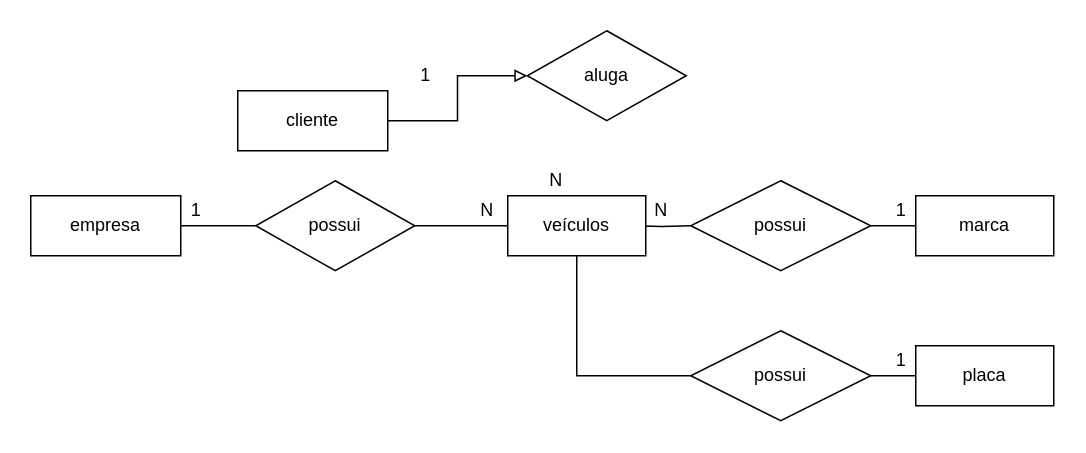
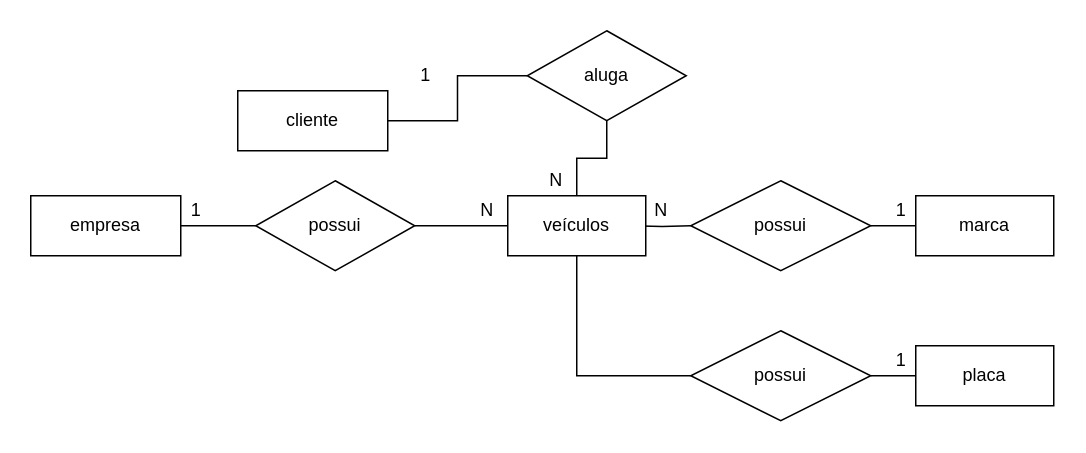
- <mxCell id="20" style="edgeStyle=orthogonalEdgeStyle;rounded=0;orthogonalLoop=1;jettySize=auto;html=1;entryX=0;entryY=0.5;entryDx=0;entryDy=0;endArrow=block;endFill=0;" edge="1" parent="1" source="21" target="23"><mxGeometry relative="1" as="geometry" /></mxCell>
+ <mxCell id="20" style="edgeStyle=orthogonalEdgeStyle;rounded=0;orthogonalLoop=1;jettySize=auto;html=1;entryX=0;entryY=0.5;entryDx=0;entryDy=0;endArrow=none;endFill=0;" edge="1" parent="1" source="21" target="23"><mxGeometry relative="1" as="geometry" /></mxCell>
+ <mxCell id="22" style="edgeStyle=orthogonalEdgeStyle;rounded=0;orthogonalLoop=1;jettySize=auto;html=1;entryX=0.5;entryY=0;entryDx=0;entryDy=0;endArrow=none;endFill=0;" edge="1" parent="1" source="23" target="8"><mxGeometry relative="1" as="geometry" /></mxCell>
